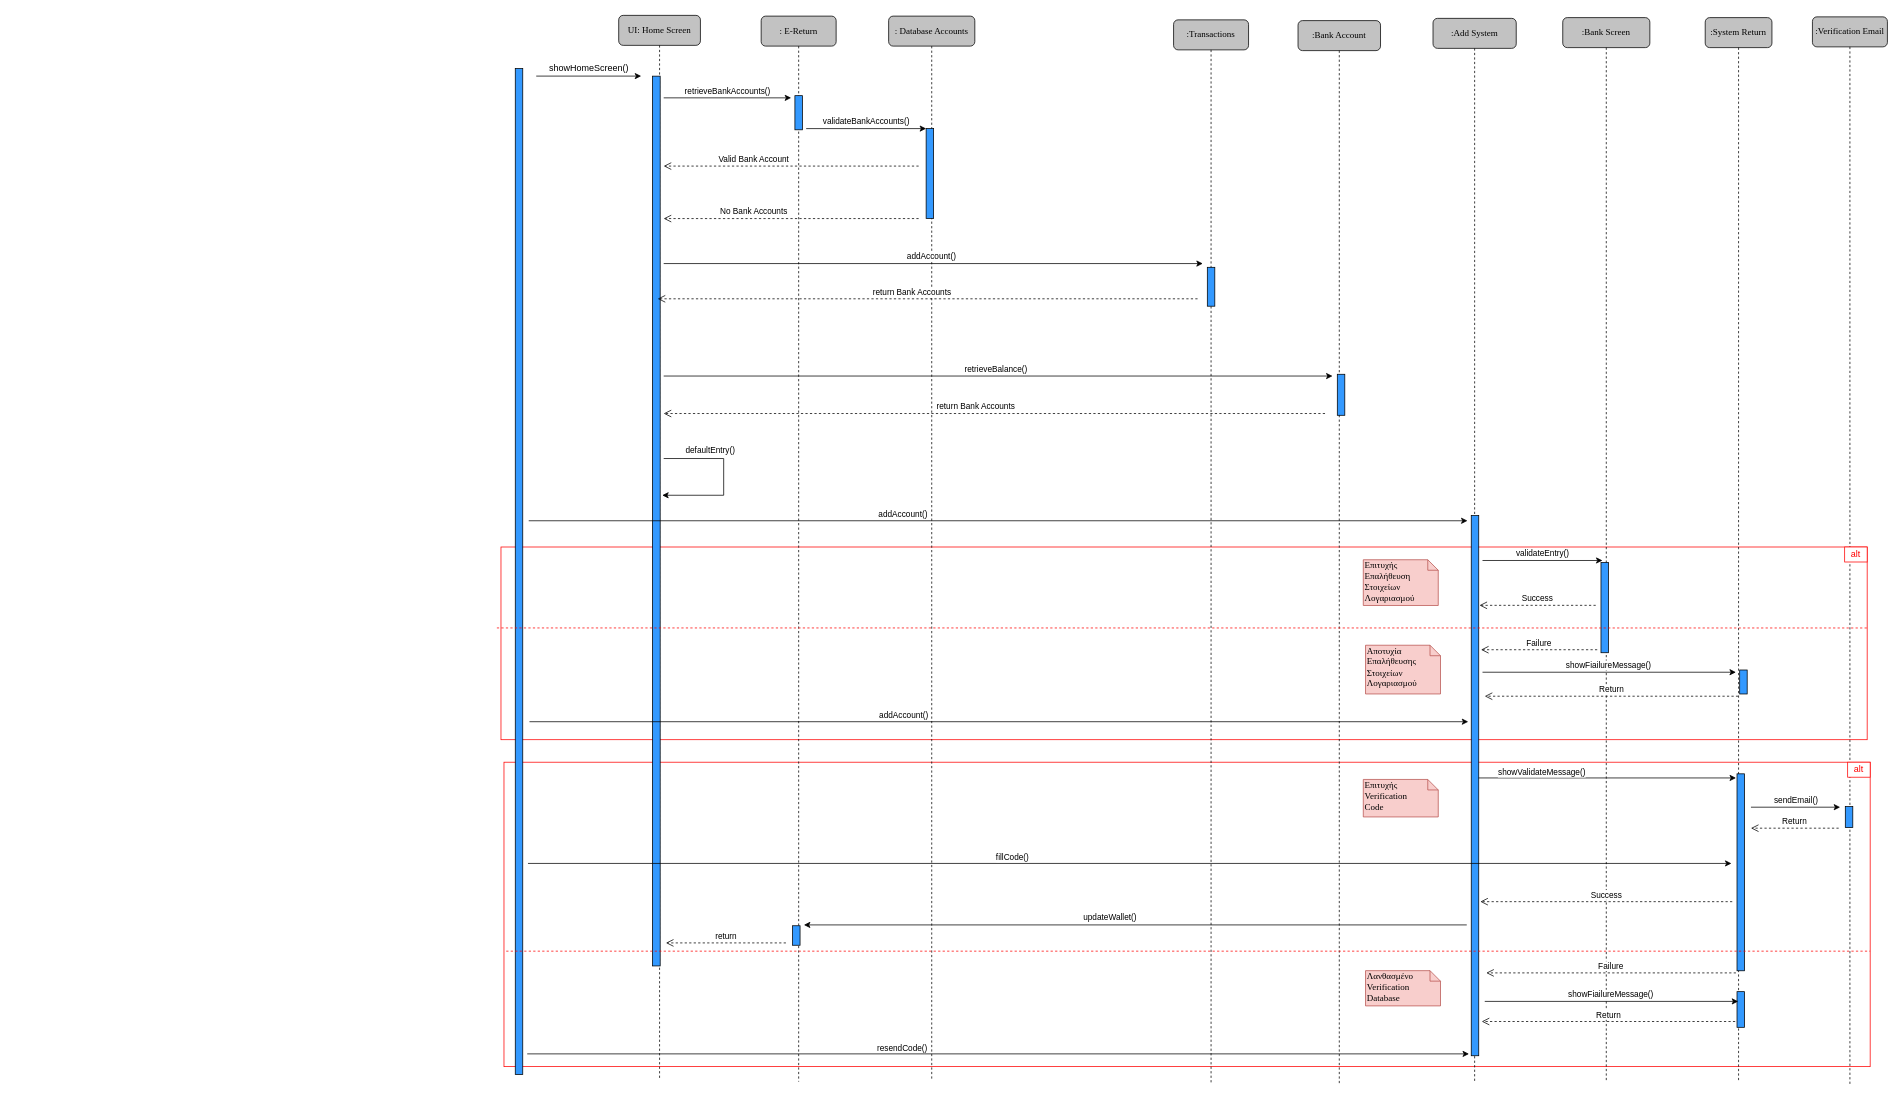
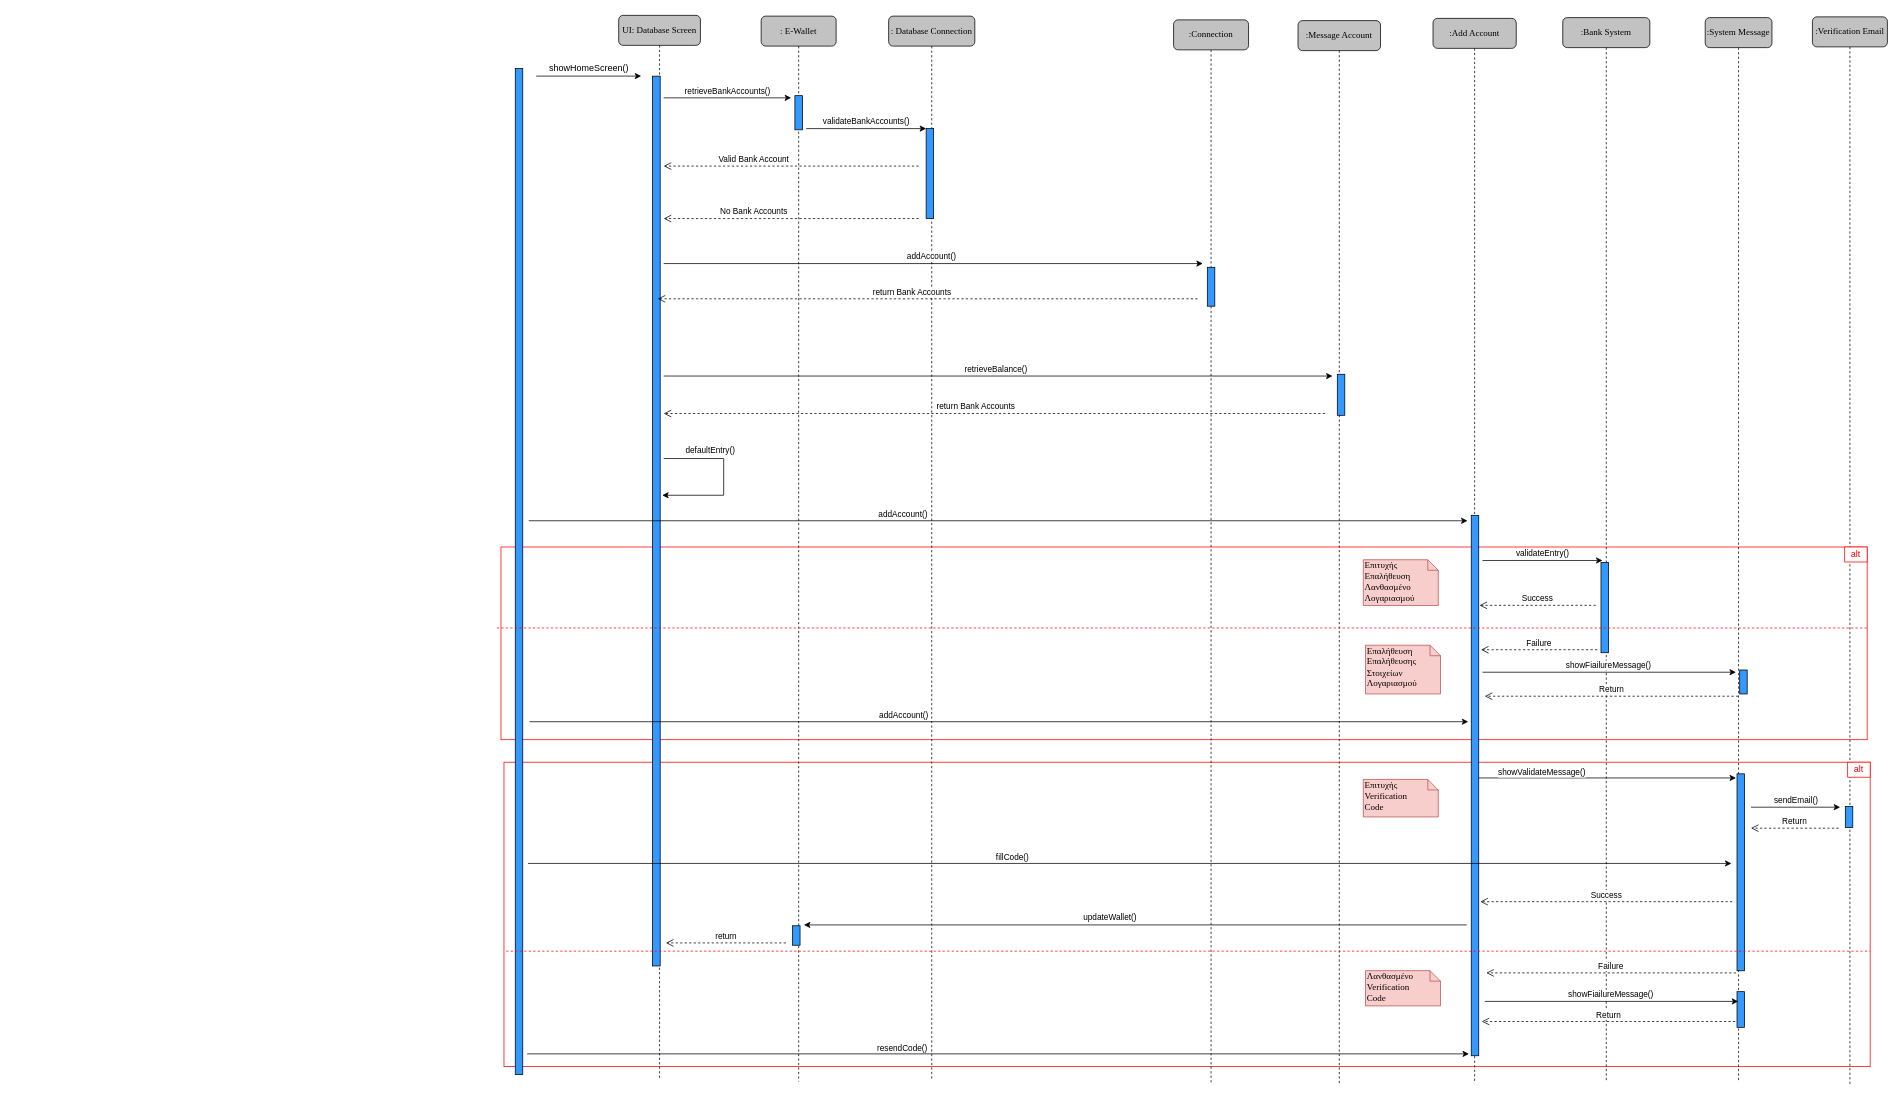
- <mxCell id="26" value="UI: Home Screen" style="shape=umlLifeline;perimeter=lifelinePerimeter;whiteSpace=wrap;html=1;container=1;collapsible=0;recursiveResize=0;outlineConnect=0;rounded=1;shadow=0;comic=0;labelBackgroundColor=none;strokeWidth=1;fontFamily=Verdana;fontSize=12;align=center;fillColor=#C2C2C2;" parent="1" vertex="1"><mxGeometry x="824" y="20" width="109" height="1418" as="geometry" /></mxCell>
+ <mxCell id="26" value="UI: Database Screen" style="shape=umlLifeline;perimeter=lifelinePerimeter;whiteSpace=wrap;html=1;container=1;collapsible=0;recursiveResize=0;outlineConnect=0;rounded=1;shadow=0;comic=0;labelBackgroundColor=none;strokeWidth=1;fontFamily=Verdana;fontSize=12;align=center;fillColor=#C2C2C2;" parent="1" vertex="1"><mxGeometry x="824" y="20" width="109" height="1418" as="geometry" /></mxCell>
- <mxCell id="19" value=": E-Return&lt;br&gt;" style="shape=umlLifeline;perimeter=lifelinePerimeter;whiteSpace=wrap;html=1;container=1;collapsible=0;recursiveResize=0;outlineConnect=0;rounded=1;shadow=0;comic=0;labelBackgroundColor=none;strokeWidth=1;fontFamily=Verdana;fontSize=12;align=center;fillColor=#C2C2C2;" parent="1" vertex="1"><mxGeometry x="1014" y="21" width="100" height="1421" as="geometry" /></mxCell>
+ <mxCell id="19" value=": E-Wallet&lt;br&gt;" style="shape=umlLifeline;perimeter=lifelinePerimeter;whiteSpace=wrap;html=1;container=1;collapsible=0;recursiveResize=0;outlineConnect=0;rounded=1;shadow=0;comic=0;labelBackgroundColor=none;strokeWidth=1;fontFamily=Verdana;fontSize=12;align=center;fillColor=#C2C2C2;" parent="1" vertex="1"><mxGeometry x="1014" y="21" width="100" height="1421" as="geometry" /></mxCell>
- <mxCell id="30" value=": Database Accounts" style="shape=umlLifeline;perimeter=lifelinePerimeter;whiteSpace=wrap;html=1;container=1;collapsible=0;recursiveResize=0;outlineConnect=0;rounded=1;shadow=0;comic=0;labelBackgroundColor=none;strokeWidth=1;fontFamily=Verdana;fontSize=12;align=center;fillColor=#C2C2C2;" parent="1" vertex="1"><mxGeometry x="1184" y="21" width="114.93" height="1420" as="geometry" /></mxCell>
+ <mxCell id="30" value=": Database Connection" style="shape=umlLifeline;perimeter=lifelinePerimeter;whiteSpace=wrap;html=1;container=1;collapsible=0;recursiveResize=0;outlineConnect=0;rounded=1;shadow=0;comic=0;labelBackgroundColor=none;strokeWidth=1;fontFamily=Verdana;fontSize=12;align=center;fillColor=#C2C2C2;" parent="1" vertex="1"><mxGeometry x="1184" y="21" width="114.93" height="1420" as="geometry" /></mxCell>
- <mxCell id="47" value=":Add System" style="shape=umlLifeline;perimeter=lifelinePerimeter;whiteSpace=wrap;html=1;container=1;collapsible=0;recursiveResize=0;outlineConnect=0;rounded=1;shadow=0;comic=0;labelBackgroundColor=none;strokeWidth=1;fontFamily=Verdana;fontSize=12;align=center;fillColor=#C2C2C2;" vertex="1" parent="1"><mxGeometry x="1910" y="24" width="111" height="1418" as="geometry" /></mxCell>
+ <mxCell id="47" value=":Add Account" style="shape=umlLifeline;perimeter=lifelinePerimeter;whiteSpace=wrap;html=1;container=1;collapsible=0;recursiveResize=0;outlineConnect=0;rounded=1;shadow=0;comic=0;labelBackgroundColor=none;strokeWidth=1;fontFamily=Verdana;fontSize=12;align=center;fillColor=#C2C2C2;" vertex="1" parent="1"><mxGeometry x="1910" y="24" width="111" height="1418" as="geometry" /></mxCell>
- <mxCell id="10" value=":Bank Screen" style="shape=umlLifeline;perimeter=lifelinePerimeter;whiteSpace=wrap;html=1;container=1;collapsible=0;recursiveResize=0;outlineConnect=0;rounded=1;shadow=0;comic=0;labelBackgroundColor=none;strokeWidth=1;fontFamily=Verdana;fontSize=12;align=center;fillColor=#C2C2C2;" parent="1" vertex="1"><mxGeometry x="2083" y="23" width="116.18" height="1420" as="geometry" /></mxCell>
+ <mxCell id="10" value=":Bank System" style="shape=umlLifeline;perimeter=lifelinePerimeter;whiteSpace=wrap;html=1;container=1;collapsible=0;recursiveResize=0;outlineConnect=0;rounded=1;shadow=0;comic=0;labelBackgroundColor=none;strokeWidth=1;fontFamily=Verdana;fontSize=12;align=center;fillColor=#C2C2C2;" parent="1" vertex="1"><mxGeometry x="2083" y="23" width="116.18" height="1420" as="geometry" /></mxCell>
- <mxCell id="6" value=":System Return" style="shape=umlLifeline;perimeter=lifelinePerimeter;whiteSpace=wrap;html=1;container=1;collapsible=0;recursiveResize=0;outlineConnect=0;rounded=1;shadow=0;comic=0;labelBackgroundColor=none;strokeWidth=1;fontFamily=Verdana;fontSize=12;align=center;fillColor=#C2C2C2;" parent="1" vertex="1"><mxGeometry x="2273" y="23" width="89" height="1417" as="geometry" /></mxCell>
+ <mxCell id="6" value=":System Message" style="shape=umlLifeline;perimeter=lifelinePerimeter;whiteSpace=wrap;html=1;container=1;collapsible=0;recursiveResize=0;outlineConnect=0;rounded=1;shadow=0;comic=0;labelBackgroundColor=none;strokeWidth=1;fontFamily=Verdana;fontSize=12;align=center;fillColor=#C2C2C2;" parent="1" vertex="1"><mxGeometry x="2273" y="23" width="89" height="1417" as="geometry" /></mxCell>
- <mxCell id="41" value=":Transactions" style="shape=umlLifeline;perimeter=lifelinePerimeter;whiteSpace=wrap;html=1;container=1;collapsible=0;recursiveResize=0;outlineConnect=0;rounded=1;shadow=0;comic=0;labelBackgroundColor=none;strokeWidth=1;fontFamily=Verdana;fontSize=12;align=center;fillColor=#C2C2C2;" parent="1" vertex="1"><mxGeometry x="1564" y="26" width="100" height="1418" as="geometry" /></mxCell>
+ <mxCell id="41" value=":Connection" style="shape=umlLifeline;perimeter=lifelinePerimeter;whiteSpace=wrap;html=1;container=1;collapsible=0;recursiveResize=0;outlineConnect=0;rounded=1;shadow=0;comic=0;labelBackgroundColor=none;strokeWidth=1;fontFamily=Verdana;fontSize=12;align=center;fillColor=#C2C2C2;" parent="1" vertex="1"><mxGeometry x="1564" y="26" width="100" height="1418" as="geometry" /></mxCell>
- <mxCell id="4" value=":Bank Account" style="shape=umlLifeline;perimeter=lifelinePerimeter;whiteSpace=wrap;html=1;container=1;collapsible=0;recursiveResize=0;outlineConnect=0;rounded=1;shadow=0;comic=0;labelBackgroundColor=none;strokeWidth=1;fontFamily=Verdana;fontSize=12;align=center;fillColor=#C2C2C2;" parent="1" vertex="1"><mxGeometry x="1730" y="27" width="110" height="1418" as="geometry" /></mxCell>
+ <mxCell id="4" value=":Message Account" style="shape=umlLifeline;perimeter=lifelinePerimeter;whiteSpace=wrap;html=1;container=1;collapsible=0;recursiveResize=0;outlineConnect=0;rounded=1;shadow=0;comic=0;labelBackgroundColor=none;strokeWidth=1;fontFamily=Verdana;fontSize=12;align=center;fillColor=#C2C2C2;" parent="1" vertex="1"><mxGeometry x="1730" y="27" width="110" height="1418" as="geometry" /></mxCell>
- <mxCell id="61" value="Eπιτυχής&amp;nbsp;&lt;br&gt;Επαλήθευση&lt;br&gt;Στοιχείων Λογαριασμού" style="shape=note;whiteSpace=wrap;html=1;size=14;verticalAlign=top;align=left;spacingTop=-6;rounded=0;shadow=0;comic=0;labelBackgroundColor=none;strokeWidth=1;fontFamily=Verdana;fontSize=12;fillColor=#f8cecc;strokeColor=#b85450;" vertex="1" parent="1"><mxGeometry x="1817" y="746" width="100" height="61" as="geometry" /></mxCell>
+ <mxCell id="61" value="Eπιτυχής&amp;nbsp;&lt;br&gt;Επαλήθευση&lt;br&gt;Λανθασμένο Λογαριασμού" style="shape=note;whiteSpace=wrap;html=1;size=14;verticalAlign=top;align=left;spacingTop=-6;rounded=0;shadow=0;comic=0;labelBackgroundColor=none;strokeWidth=1;fontFamily=Verdana;fontSize=12;fillColor=#f8cecc;strokeColor=#b85450;" vertex="1" parent="1"><mxGeometry x="1817" y="746" width="100" height="61" as="geometry" /></mxCell>
- <mxCell id="62" value="Αποτυχία&amp;nbsp;&lt;br&gt;Επαλήθευσης&lt;br&gt;Στοιχείων&lt;br&gt;Λογαριασμού" style="shape=note;whiteSpace=wrap;html=1;size=14;verticalAlign=top;align=left;spacingTop=-6;rounded=0;shadow=0;comic=0;labelBackgroundColor=none;strokeWidth=1;fontFamily=Verdana;fontSize=12;fillColor=#f8cecc;strokeColor=#b85450;" vertex="1" parent="1"><mxGeometry x="1820" y="860" width="100" height="65" as="geometry" /></mxCell>
+ <mxCell id="62" value="Επαλήθευση&amp;nbsp;&lt;br&gt;Επαλήθευσης&lt;br&gt;Στοιχείων&lt;br&gt;Λογαριασμού" style="shape=note;whiteSpace=wrap;html=1;size=14;verticalAlign=top;align=left;spacingTop=-6;rounded=0;shadow=0;comic=0;labelBackgroundColor=none;strokeWidth=1;fontFamily=Verdana;fontSize=12;fillColor=#f8cecc;strokeColor=#b85450;" vertex="1" parent="1"><mxGeometry x="1820" y="860" width="100" height="65" as="geometry" /></mxCell>
- <mxCell id="77" value="Λανθασμένο&amp;nbsp;&lt;br&gt;Verification&amp;nbsp;&lt;br&gt;Database" style="shape=note;whiteSpace=wrap;html=1;size=14;verticalAlign=top;align=left;spacingTop=-6;rounded=0;shadow=0;comic=0;labelBackgroundColor=none;strokeWidth=1;fontFamily=Verdana;fontSize=12;fillColor=#f8cecc;strokeColor=#b85450;" vertex="1" parent="1"><mxGeometry x="1820" y="1294" width="100" height="47" as="geometry" /></mxCell>
+ <mxCell id="77" value="Λανθασμένο&amp;nbsp;&lt;br&gt;Verification&amp;nbsp;&lt;br&gt;Code" style="shape=note;whiteSpace=wrap;html=1;size=14;verticalAlign=top;align=left;spacingTop=-6;rounded=0;shadow=0;comic=0;labelBackgroundColor=none;strokeWidth=1;fontFamily=Verdana;fontSize=12;fillColor=#f8cecc;strokeColor=#b85450;" vertex="1" parent="1"><mxGeometry x="1820" y="1294" width="100" height="47" as="geometry" /></mxCell>
